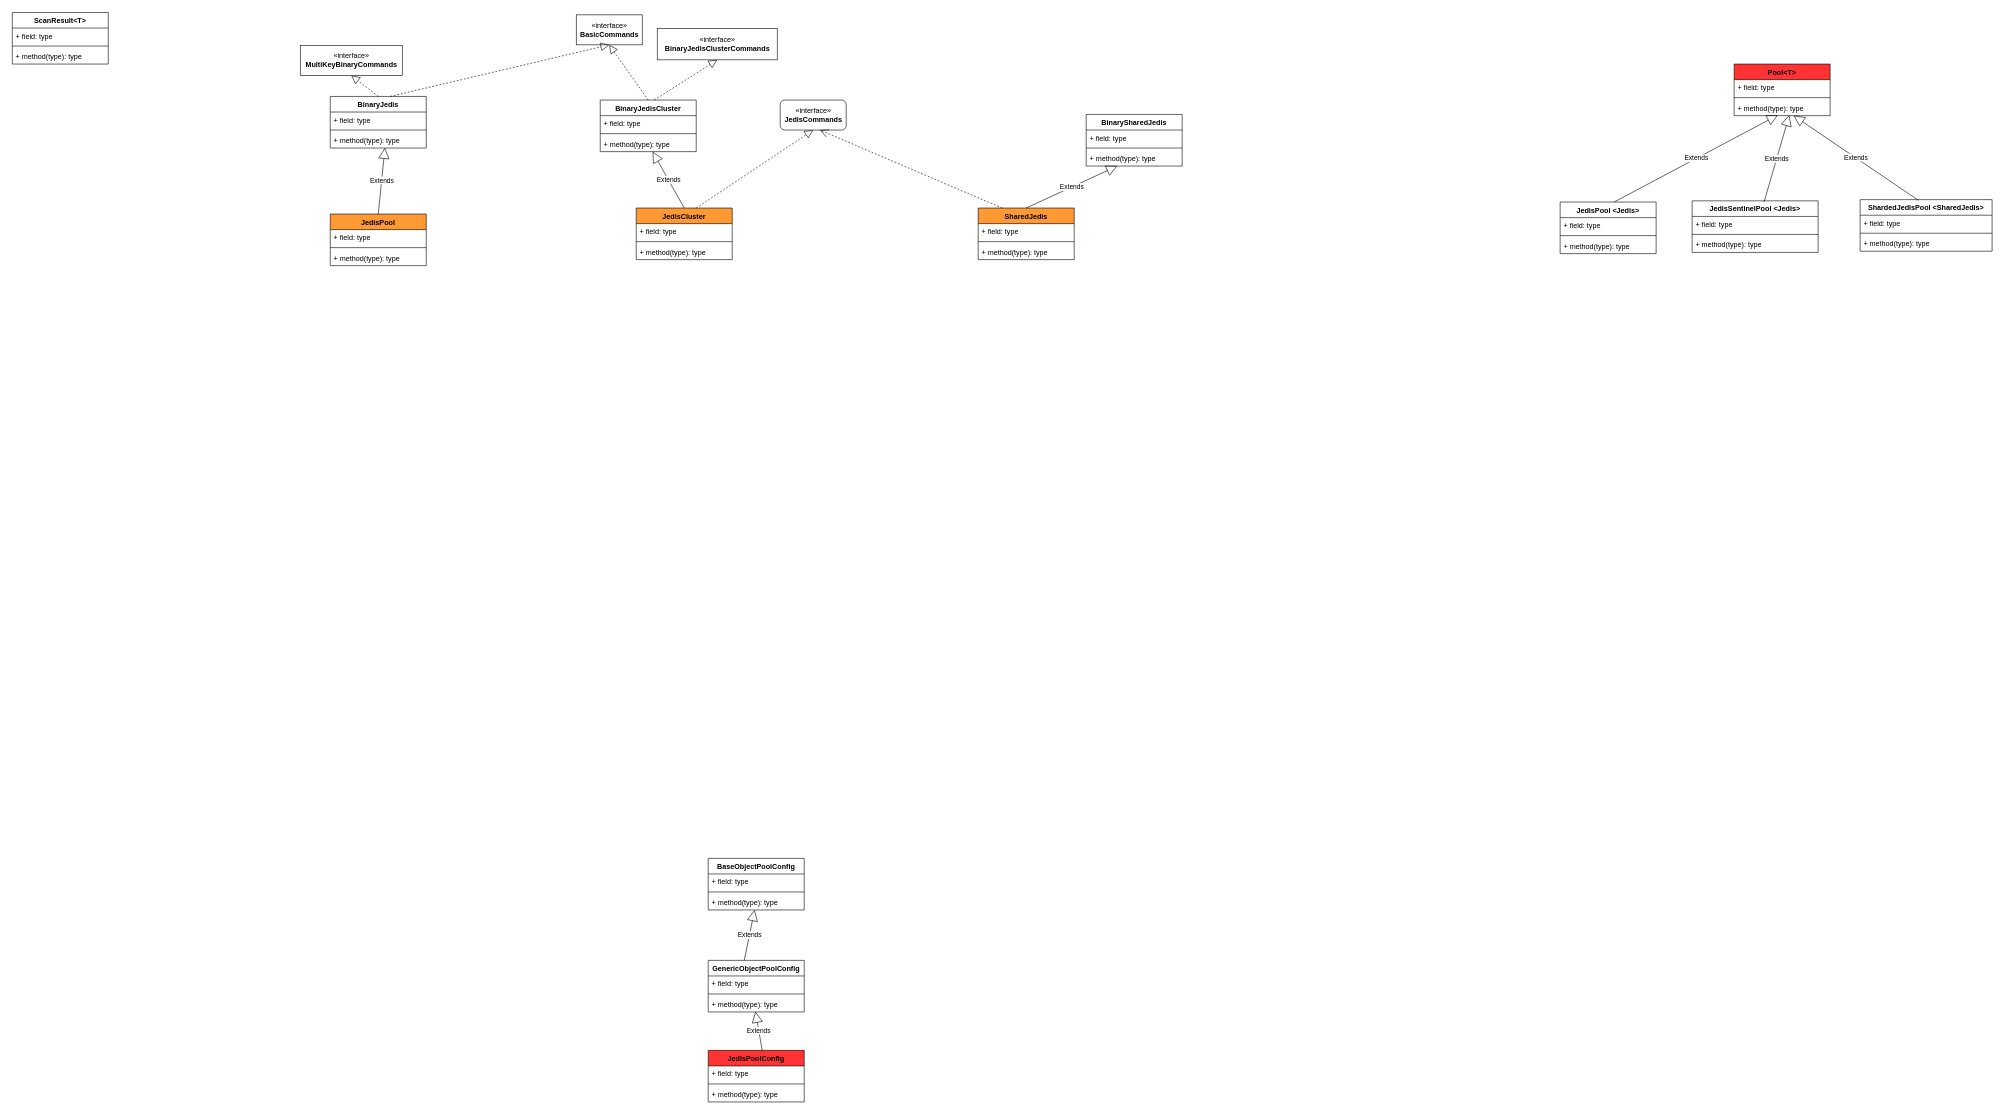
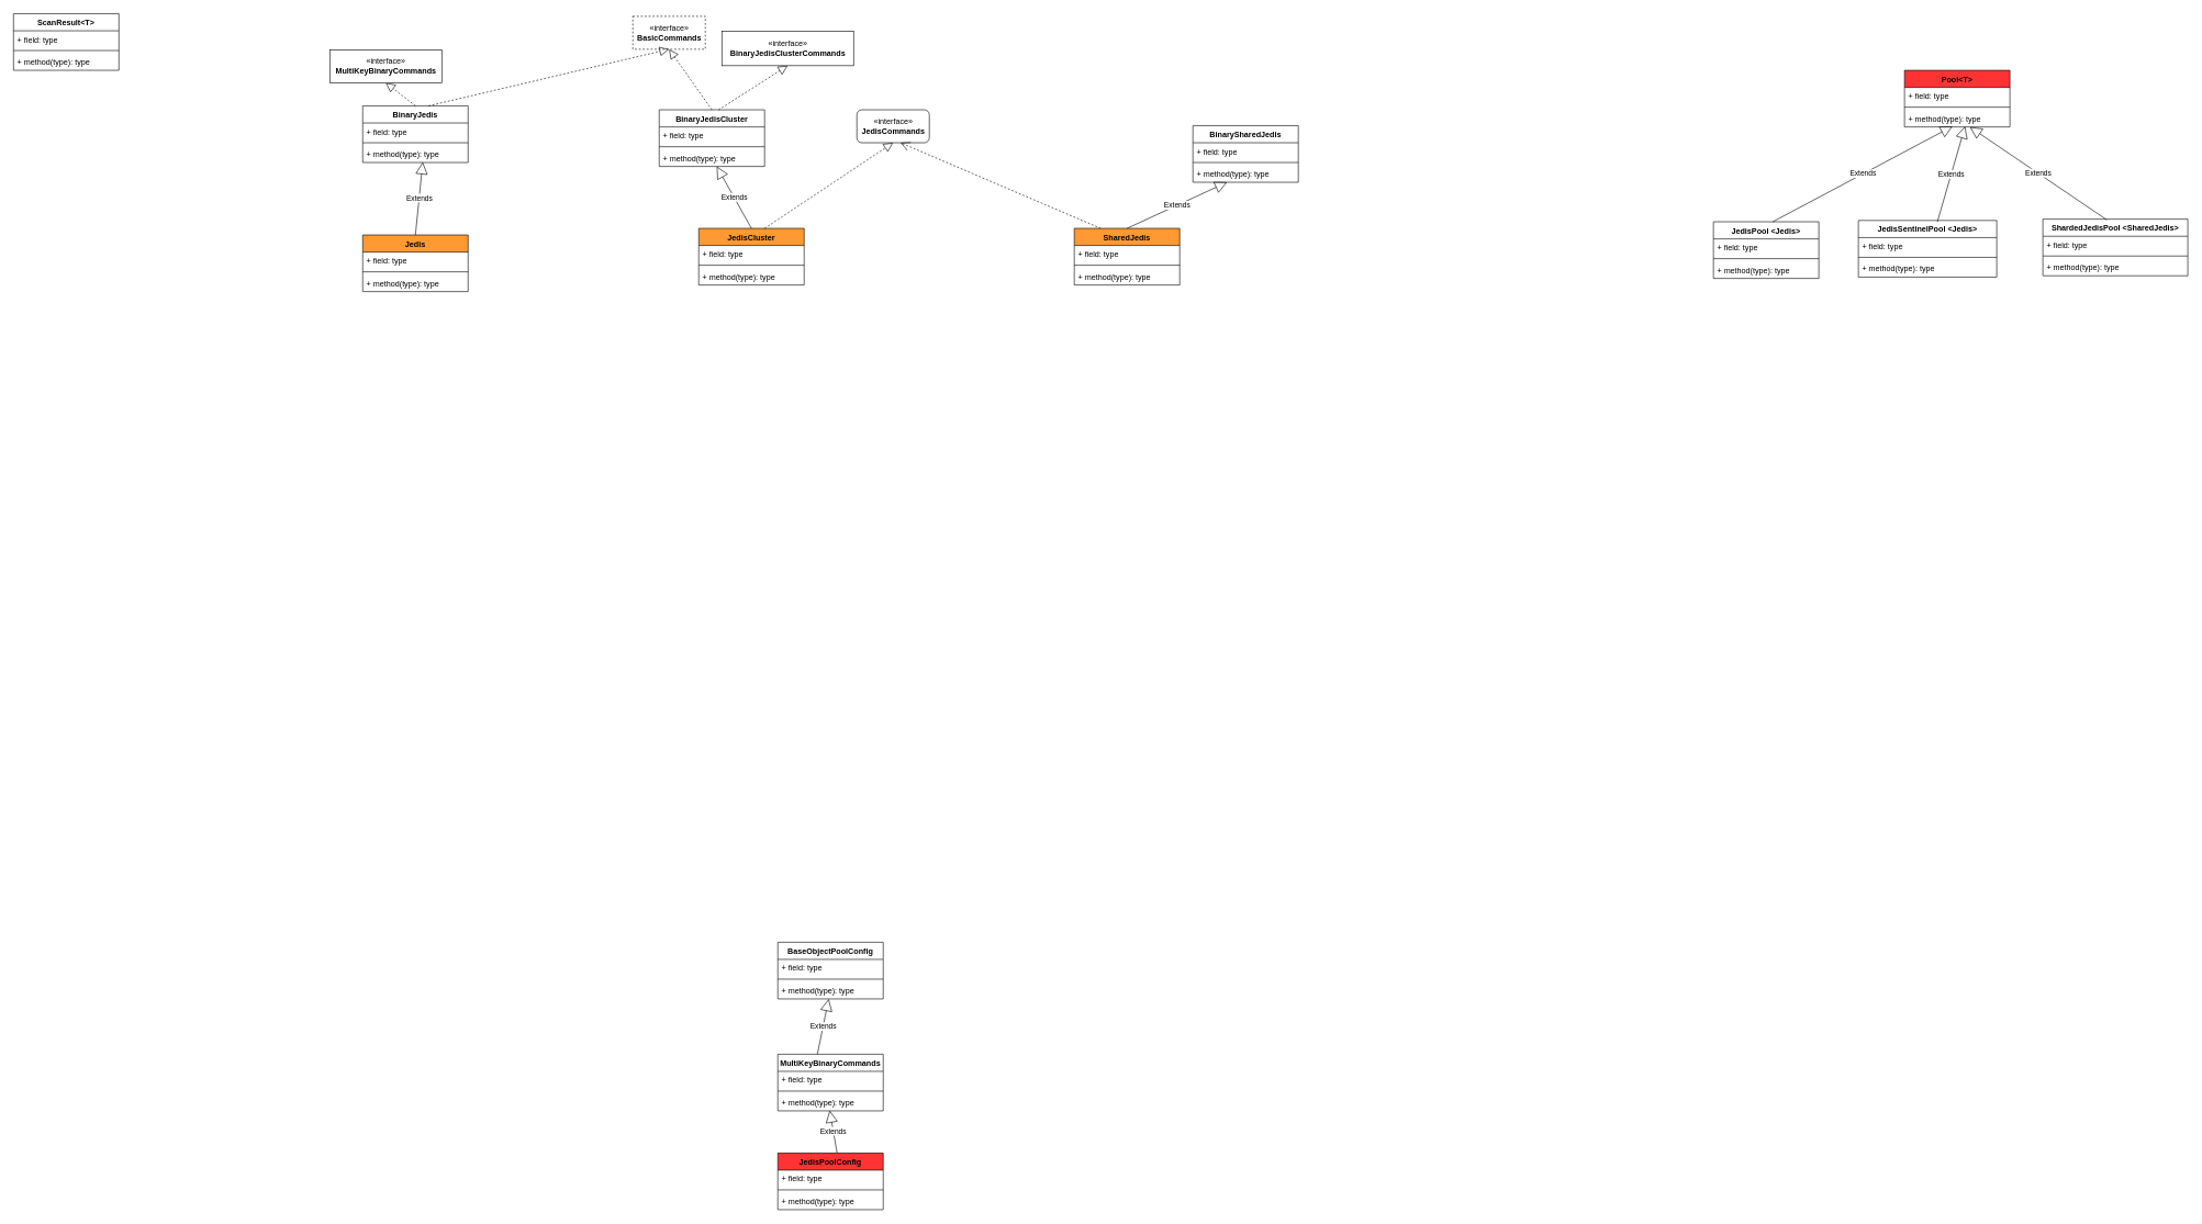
- <mxCell id="19" value="«interface»&lt;br&gt;&lt;b&gt;BasicCommands&lt;/b&gt;" style="html=1;" parent="1" vertex="1"><mxGeometry x="960" y="24" width="110" height="50" as="geometry" /></mxCell>
+ <mxCell id="19" value="«interface»&lt;br&gt;&lt;b&gt;BasicCommands&lt;/b&gt;" style="html=1;dashed=1;" parent="1" vertex="1"><mxGeometry x="960" y="24" width="110" height="50" as="geometry" /></mxCell>
- <mxCell id="21" value="JedisPool" style="swimlane;fontStyle=1;align=center;verticalAlign=top;childLayout=stackLayout;horizontal=1;startSize=26;horizontalStack=0;resizeParent=1;resizeParentMax=0;resizeLast=0;collapsible=1;marginBottom=0;fillColor=#FF9933;" parent="1" vertex="1"><mxGeometry x="550" y="356" width="160" height="86" as="geometry" /></mxCell>
+ <mxCell id="21" value="Jedis" style="swimlane;fontStyle=1;align=center;verticalAlign=top;childLayout=stackLayout;horizontal=1;startSize=26;horizontalStack=0;resizeParent=1;resizeParentMax=0;resizeLast=0;collapsible=1;marginBottom=0;fillColor=#FF9933;" parent="1" vertex="1"><mxGeometry x="550" y="356" width="160" height="86" as="geometry" /></mxCell>
- <mxCell id="67" value="GenericObjectPoolConfig" style="swimlane;fontStyle=1;align=center;verticalAlign=top;childLayout=stackLayout;horizontal=1;startSize=26;horizontalStack=0;resizeParent=1;resizeParentMax=0;resizeLast=0;collapsible=1;marginBottom=0;fillColor=#FFFFFF;" vertex="1" parent="1"><mxGeometry x="1180" y="1600" width="160" height="86" as="geometry" /></mxCell>
+ <mxCell id="67" value="MultiKeyBinaryCommands" style="swimlane;fontStyle=1;align=center;verticalAlign=top;childLayout=stackLayout;horizontal=1;startSize=26;horizontalStack=0;resizeParent=1;resizeParentMax=0;resizeLast=0;collapsible=1;marginBottom=0;fillColor=#FFFFFF;" vertex="1" parent="1"><mxGeometry x="1180" y="1600" width="160" height="86" as="geometry" /></mxCell>
